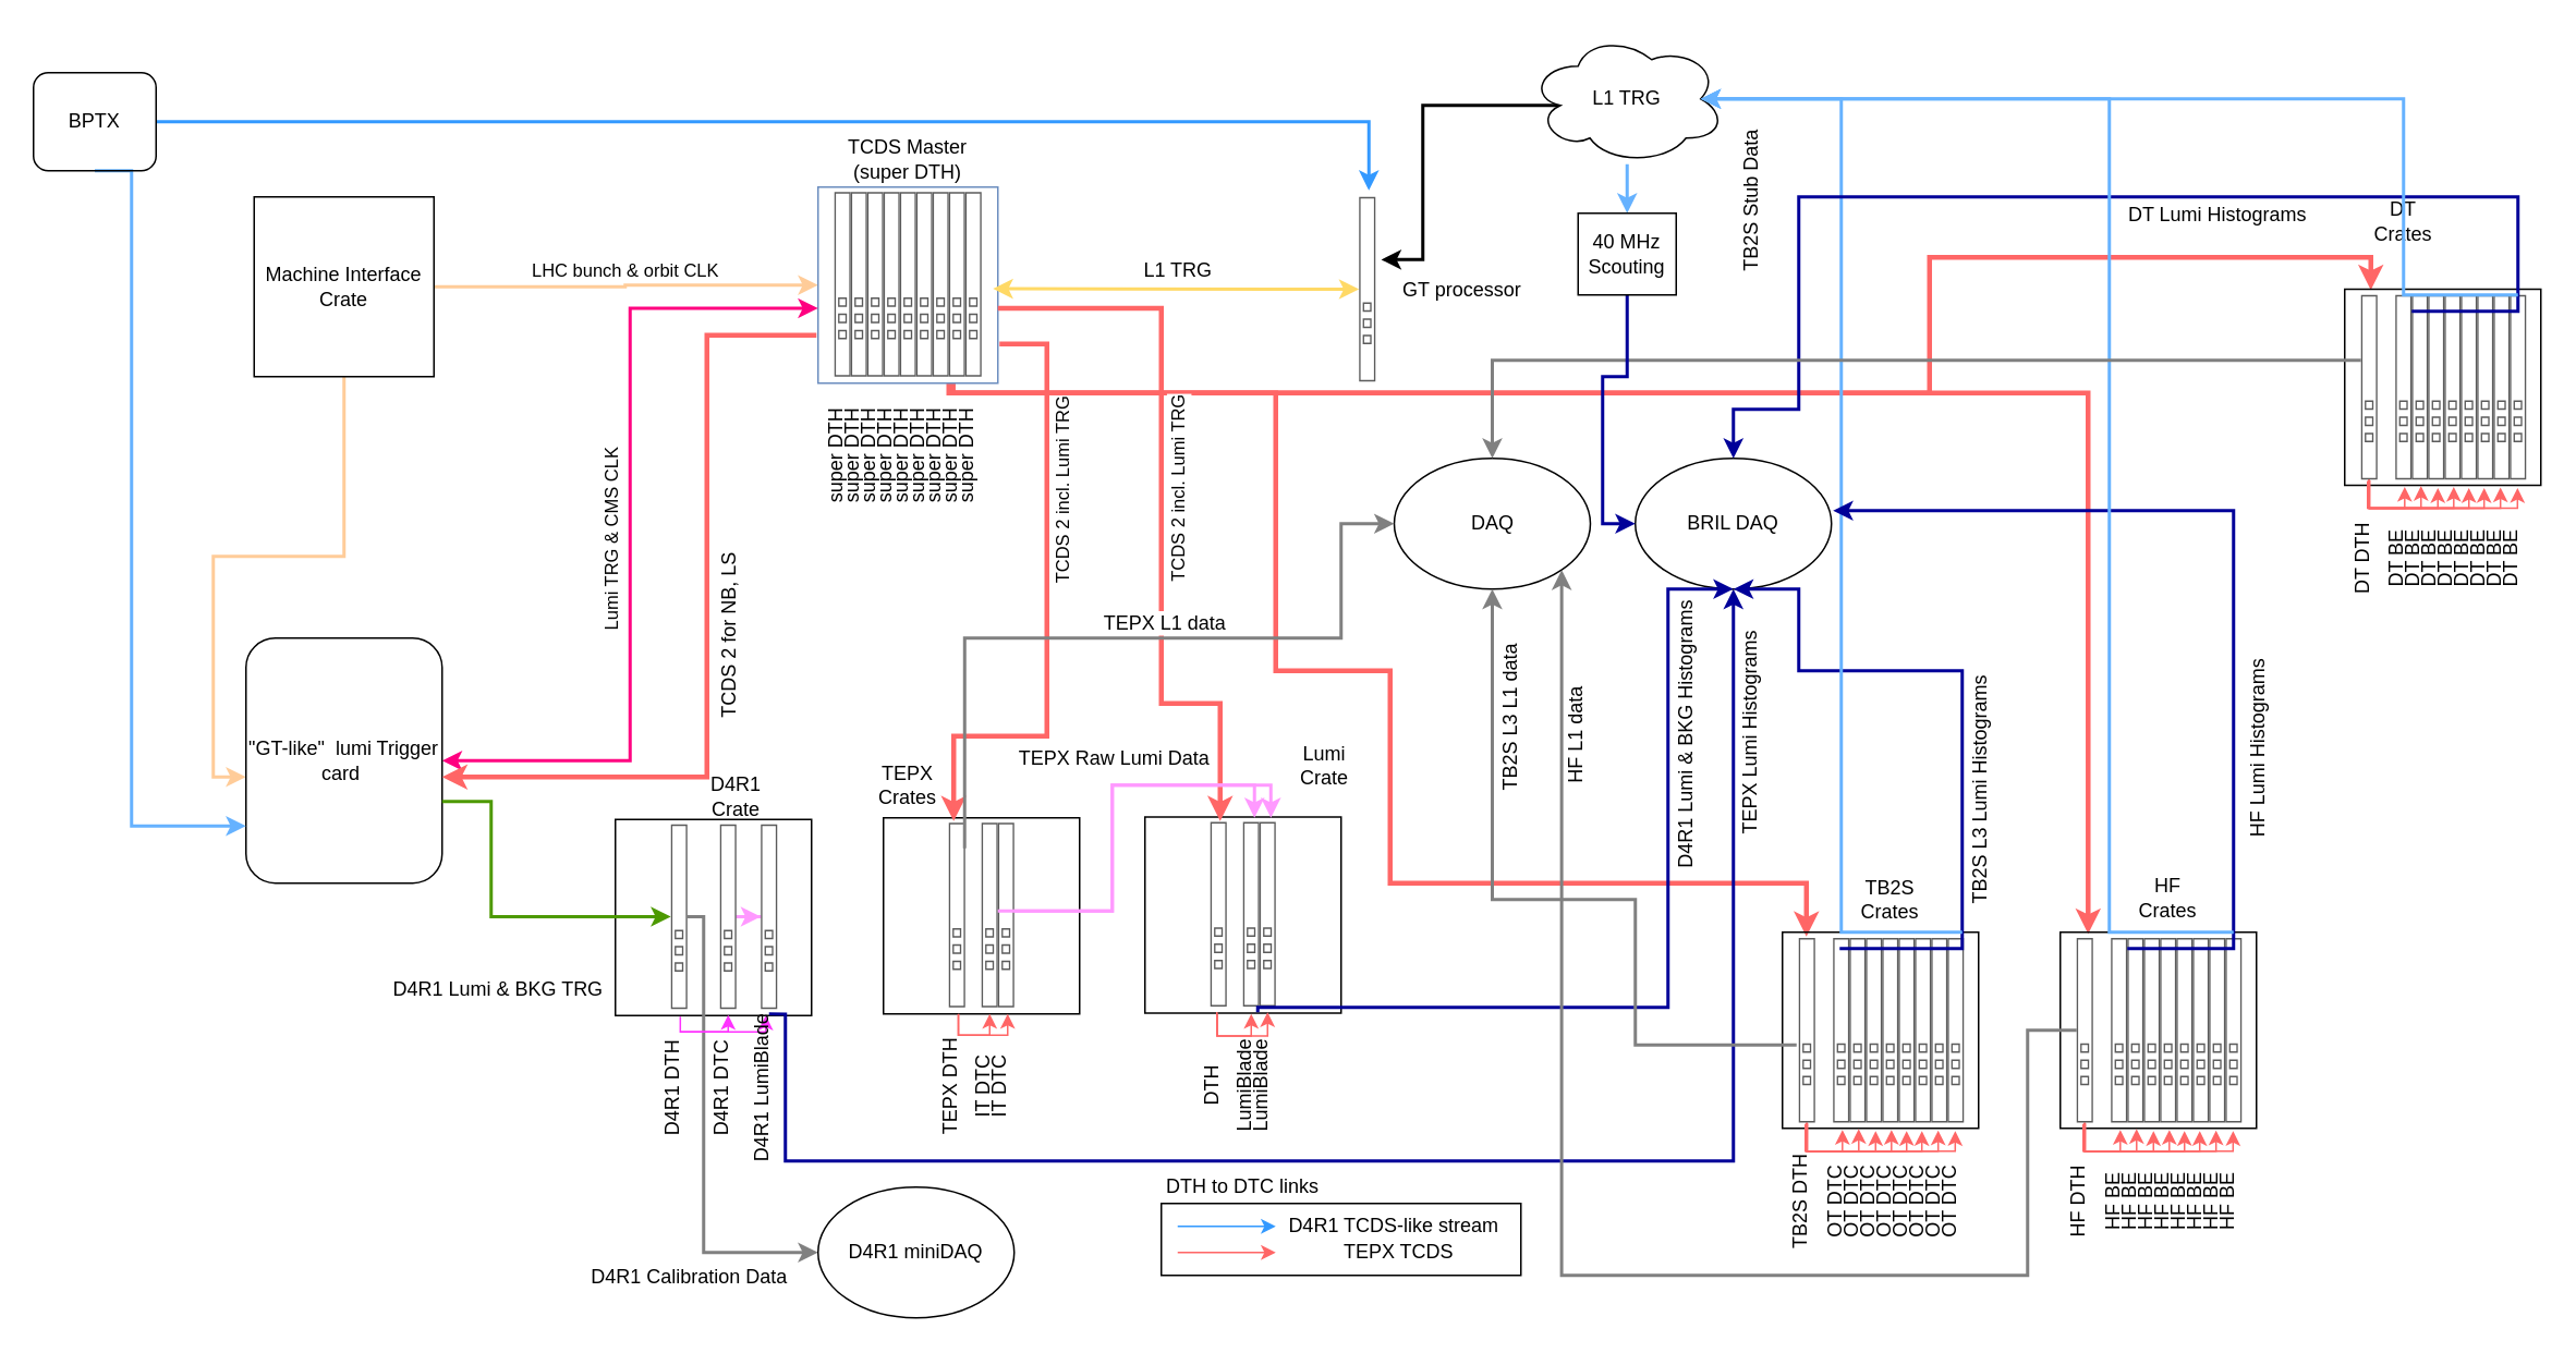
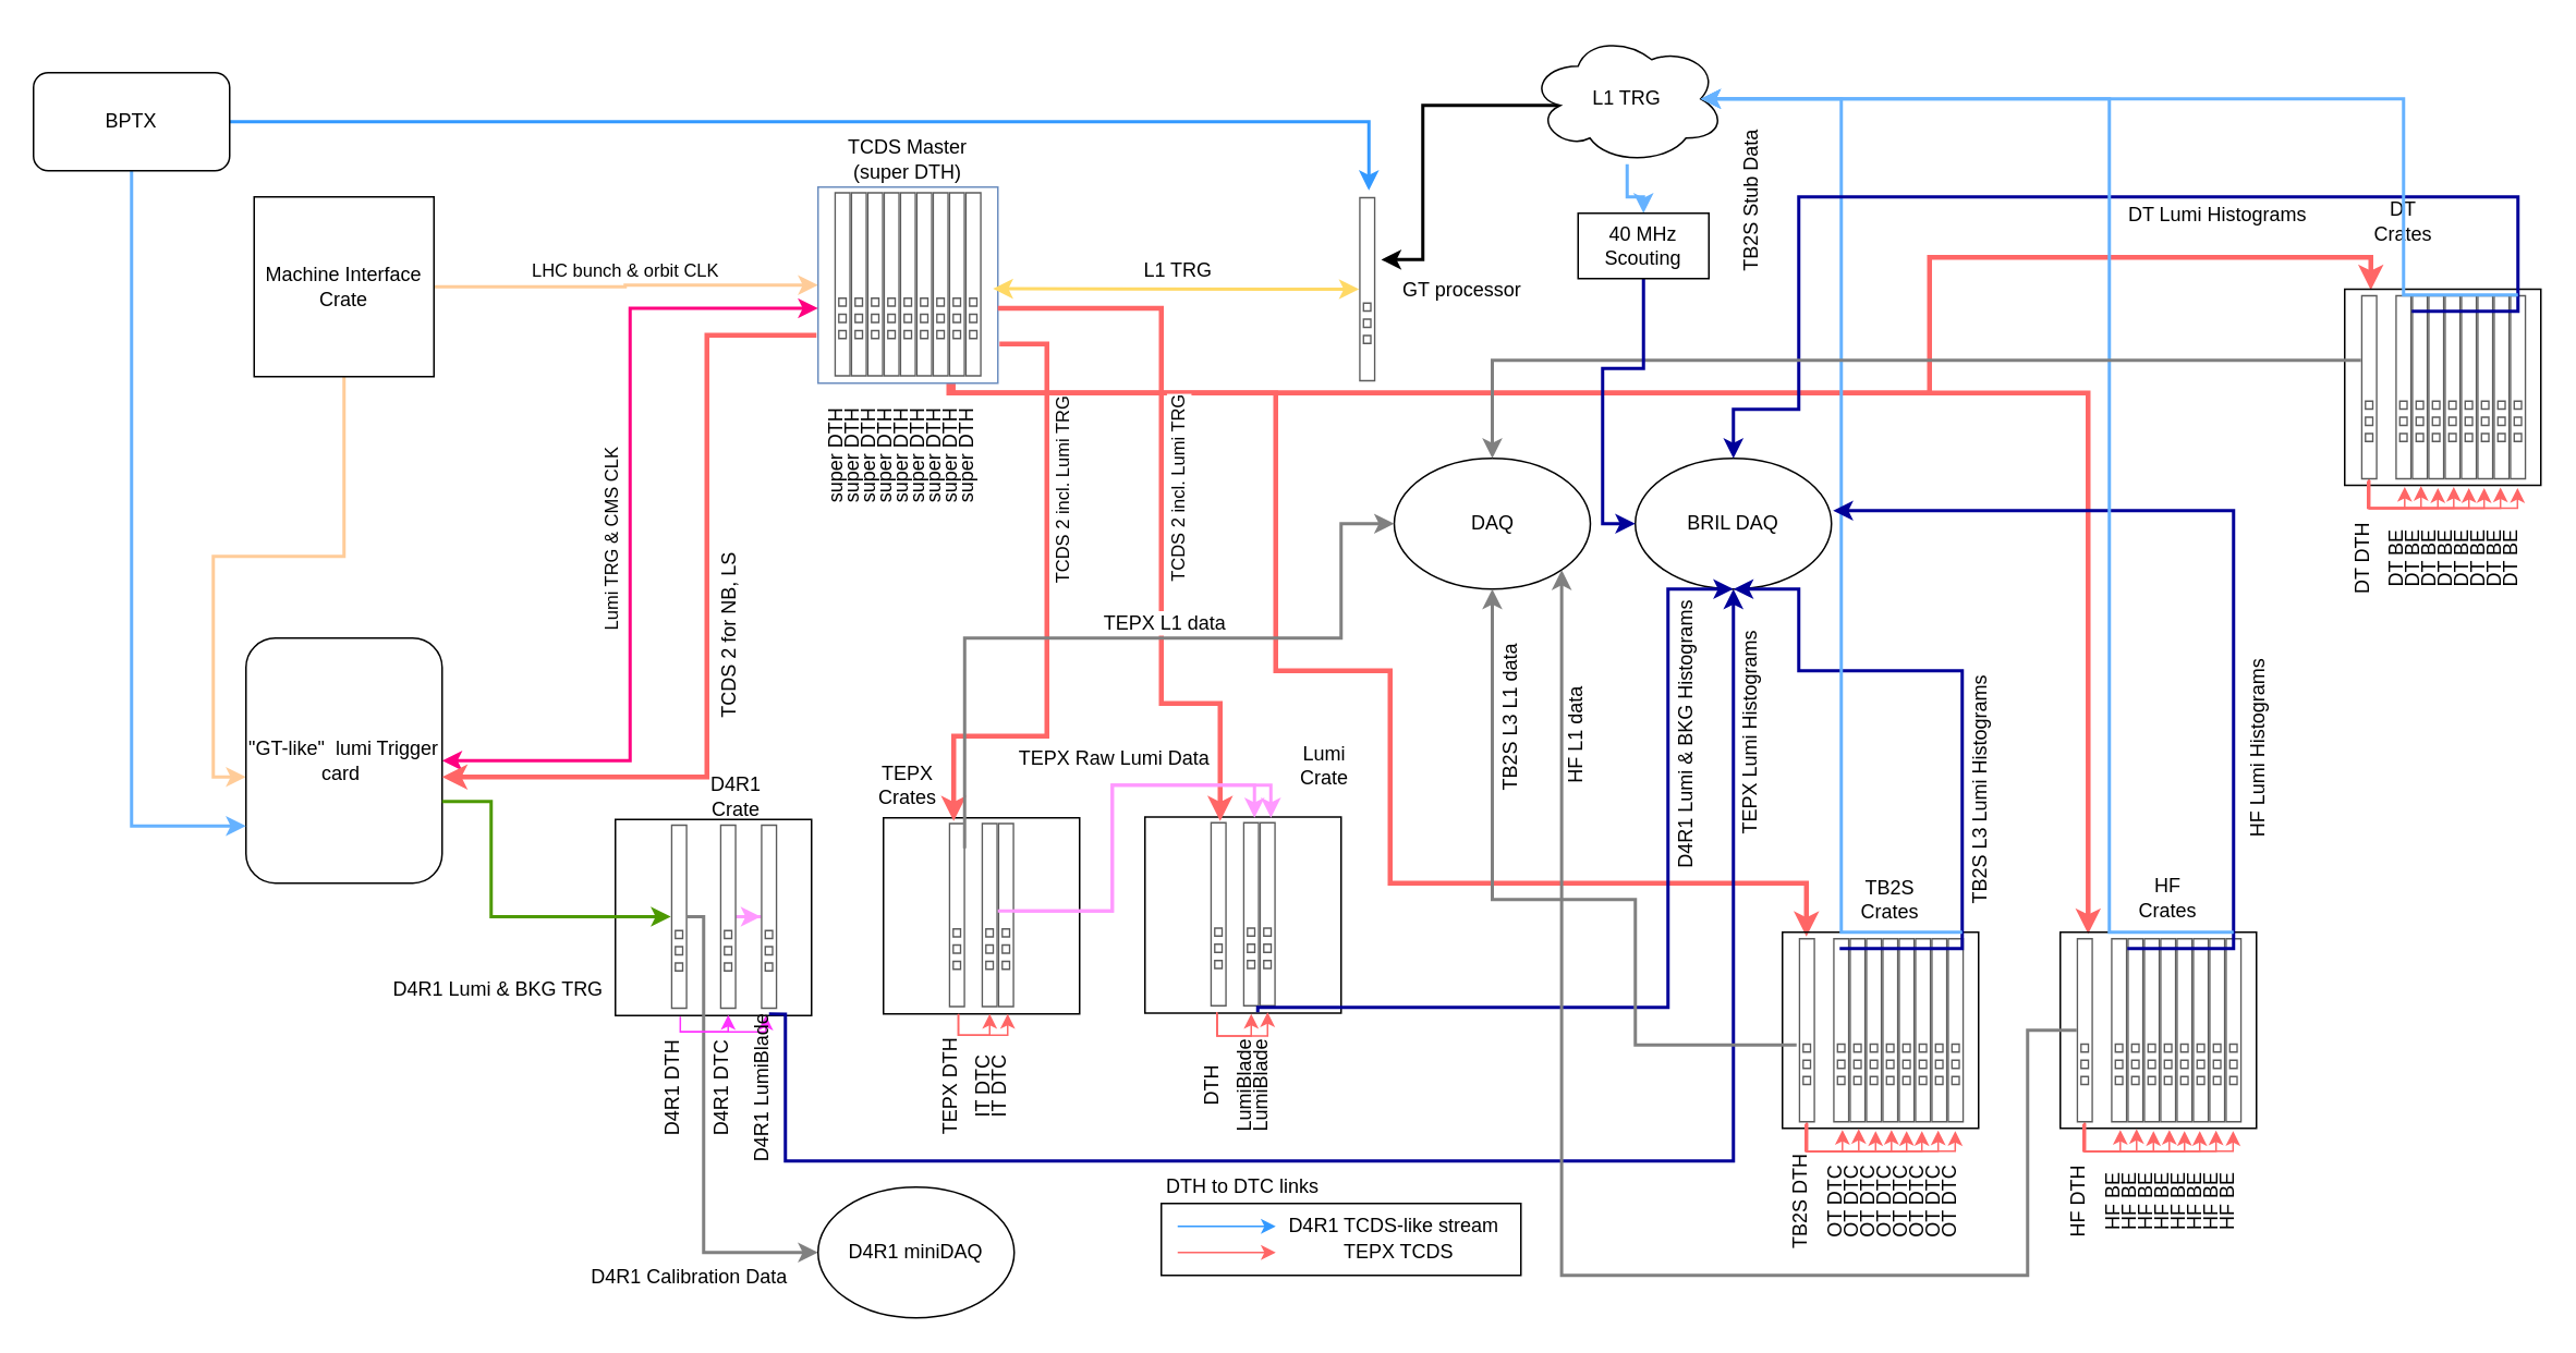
- <mxCell id="57" value="BPTX" style="rounded=1;whiteSpace=wrap;html=1;fillColor=none;" parent="1" vertex="1"><mxGeometry x="20" y="44" width="75" height="60" as="geometry" /></mxCell>
+ <mxCell id="57" value="BPTX" style="rounded=1;whiteSpace=wrap;html=1;fillColor=none;" parent="1" vertex="1"><mxGeometry y="44" width="120" height="60" as="geometry" x="20" /></mxCell>
- <mxCell id="157" value="40 MHz Scouting" style="rounded=0;whiteSpace=wrap;html=1;" parent="1" vertex="1"><mxGeometry x="965" y="130" width="60" height="50" as="geometry" /></mxCell>
+ <mxCell id="157" value="40 MHz Scouting" style="rounded=0;whiteSpace=wrap;html=1;" parent="1" vertex="1"><mxGeometry x="965" y="130" width="80" height="40" as="geometry" /></mxCell>
